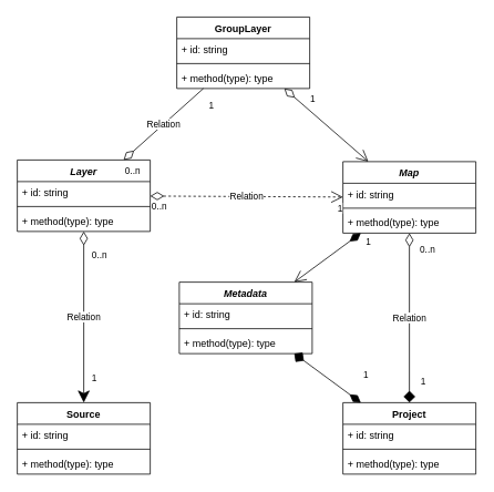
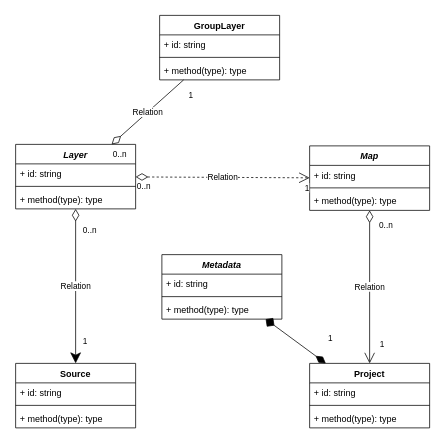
- <mxCell id="44" value="1" style="endArrow=open;html=1;endSize=12;startArrow=diamondThin;startSize=14;startFill=0;align=left;verticalAlign=bottom;" parent="1" source="6" target="18" edge="1"><mxGeometry x="-0.441" y="3" relative="1" as="geometry"><mxPoint x="244" y="259" as="sourcePoint" /><mxPoint x="404" y="259" as="targetPoint" /><mxPoint y="-1" as="offset" /></mxGeometry></mxCell>
- <mxCell id="40" value="1" style="endArrow=open;html=1;endSize=12;startArrow=diamondThin;startSize=14;startFill=1;align=left;verticalAlign=bottom;" parent="1" source="18" target="22" edge="1"><mxGeometry x="-0.845" y="18" relative="1" as="geometry"><mxPoint x="173" y="379" as="sourcePoint" /><mxPoint x="333" y="379" as="targetPoint" /><mxPoint as="offset" /></mxGeometry></mxCell>
- <mxCell id="36" value="Relation" style="endArrow=diamond;html=1;endSize=12;startArrow=diamondThin;startSize=14;startFill=0;" parent="1" source="18" target="26" edge="1"><mxGeometry relative="1" as="geometry"><mxPoint x="356" y="259" as="sourcePoint" /><mxPoint x="516" y="259" as="targetPoint" /></mxGeometry></mxCell>
+ <mxCell id="36" value="Relation" style="endArrow=open;html=1;endSize=12;startArrow=diamondThin;startSize=14;startFill=0;" parent="1" source="18" target="26" edge="1"><mxGeometry relative="1" as="geometry"><mxPoint x="356" y="259" as="sourcePoint" /><mxPoint x="516" y="259" as="targetPoint" /></mxGeometry></mxCell>
